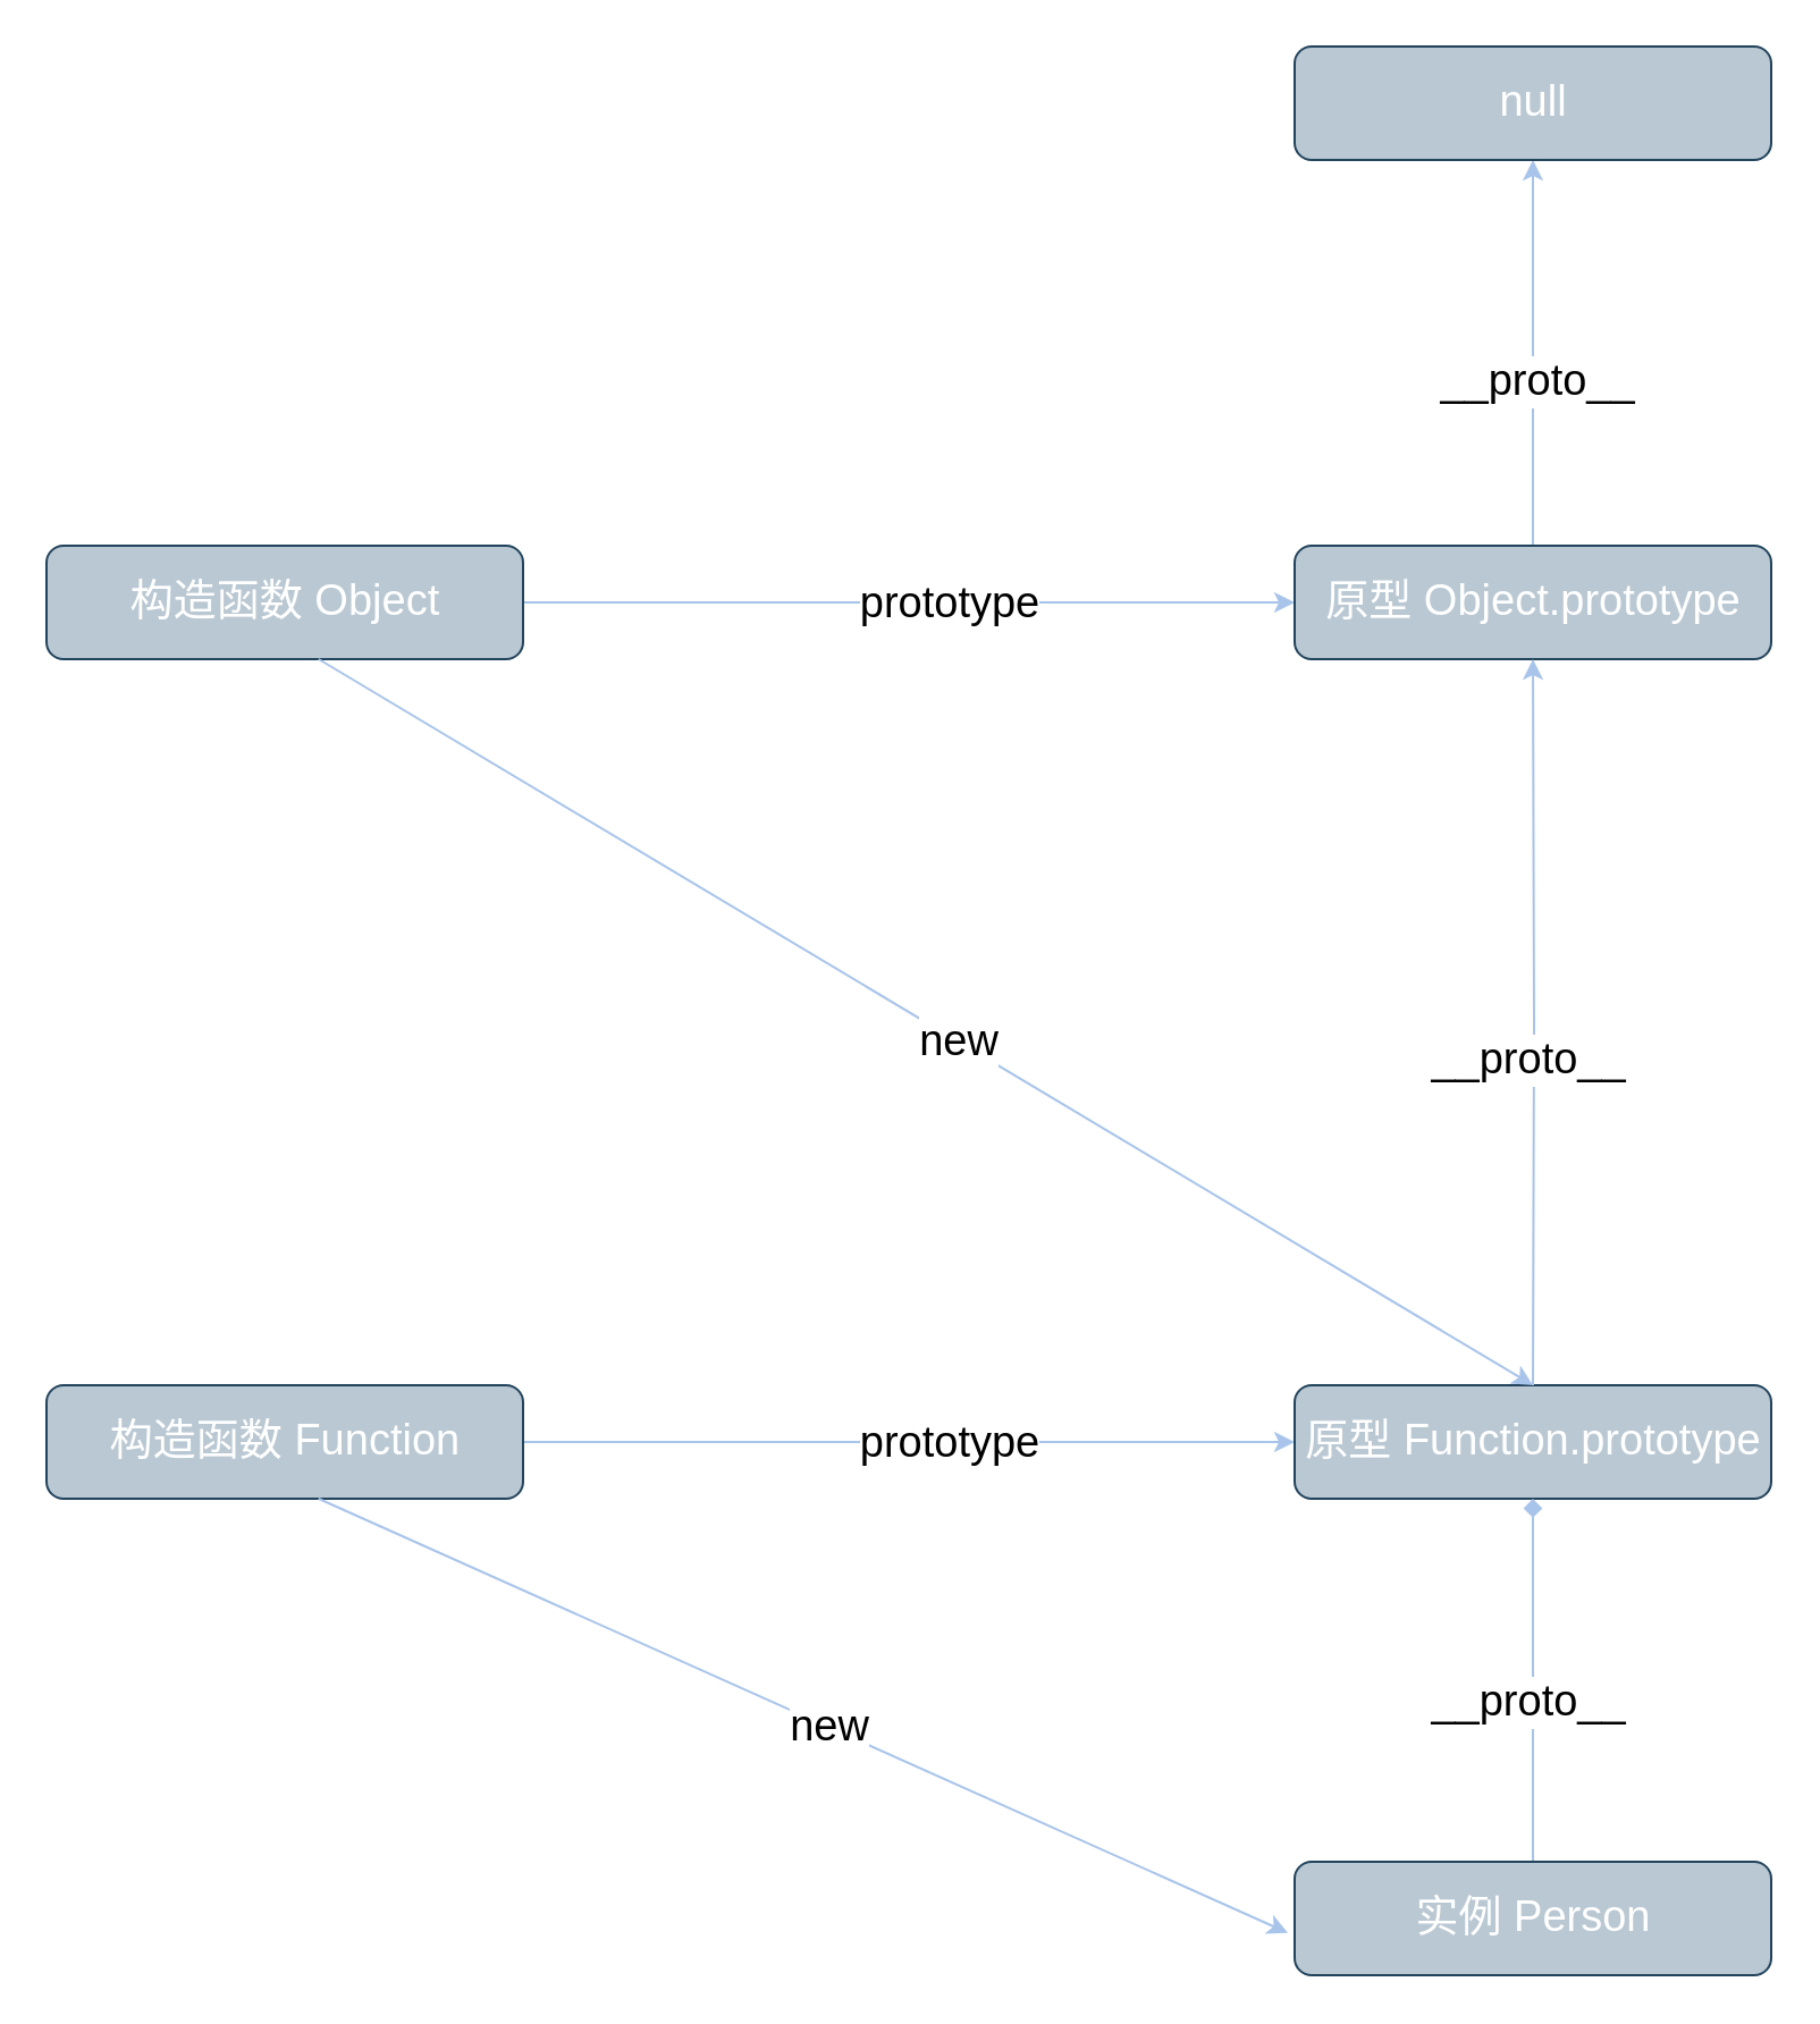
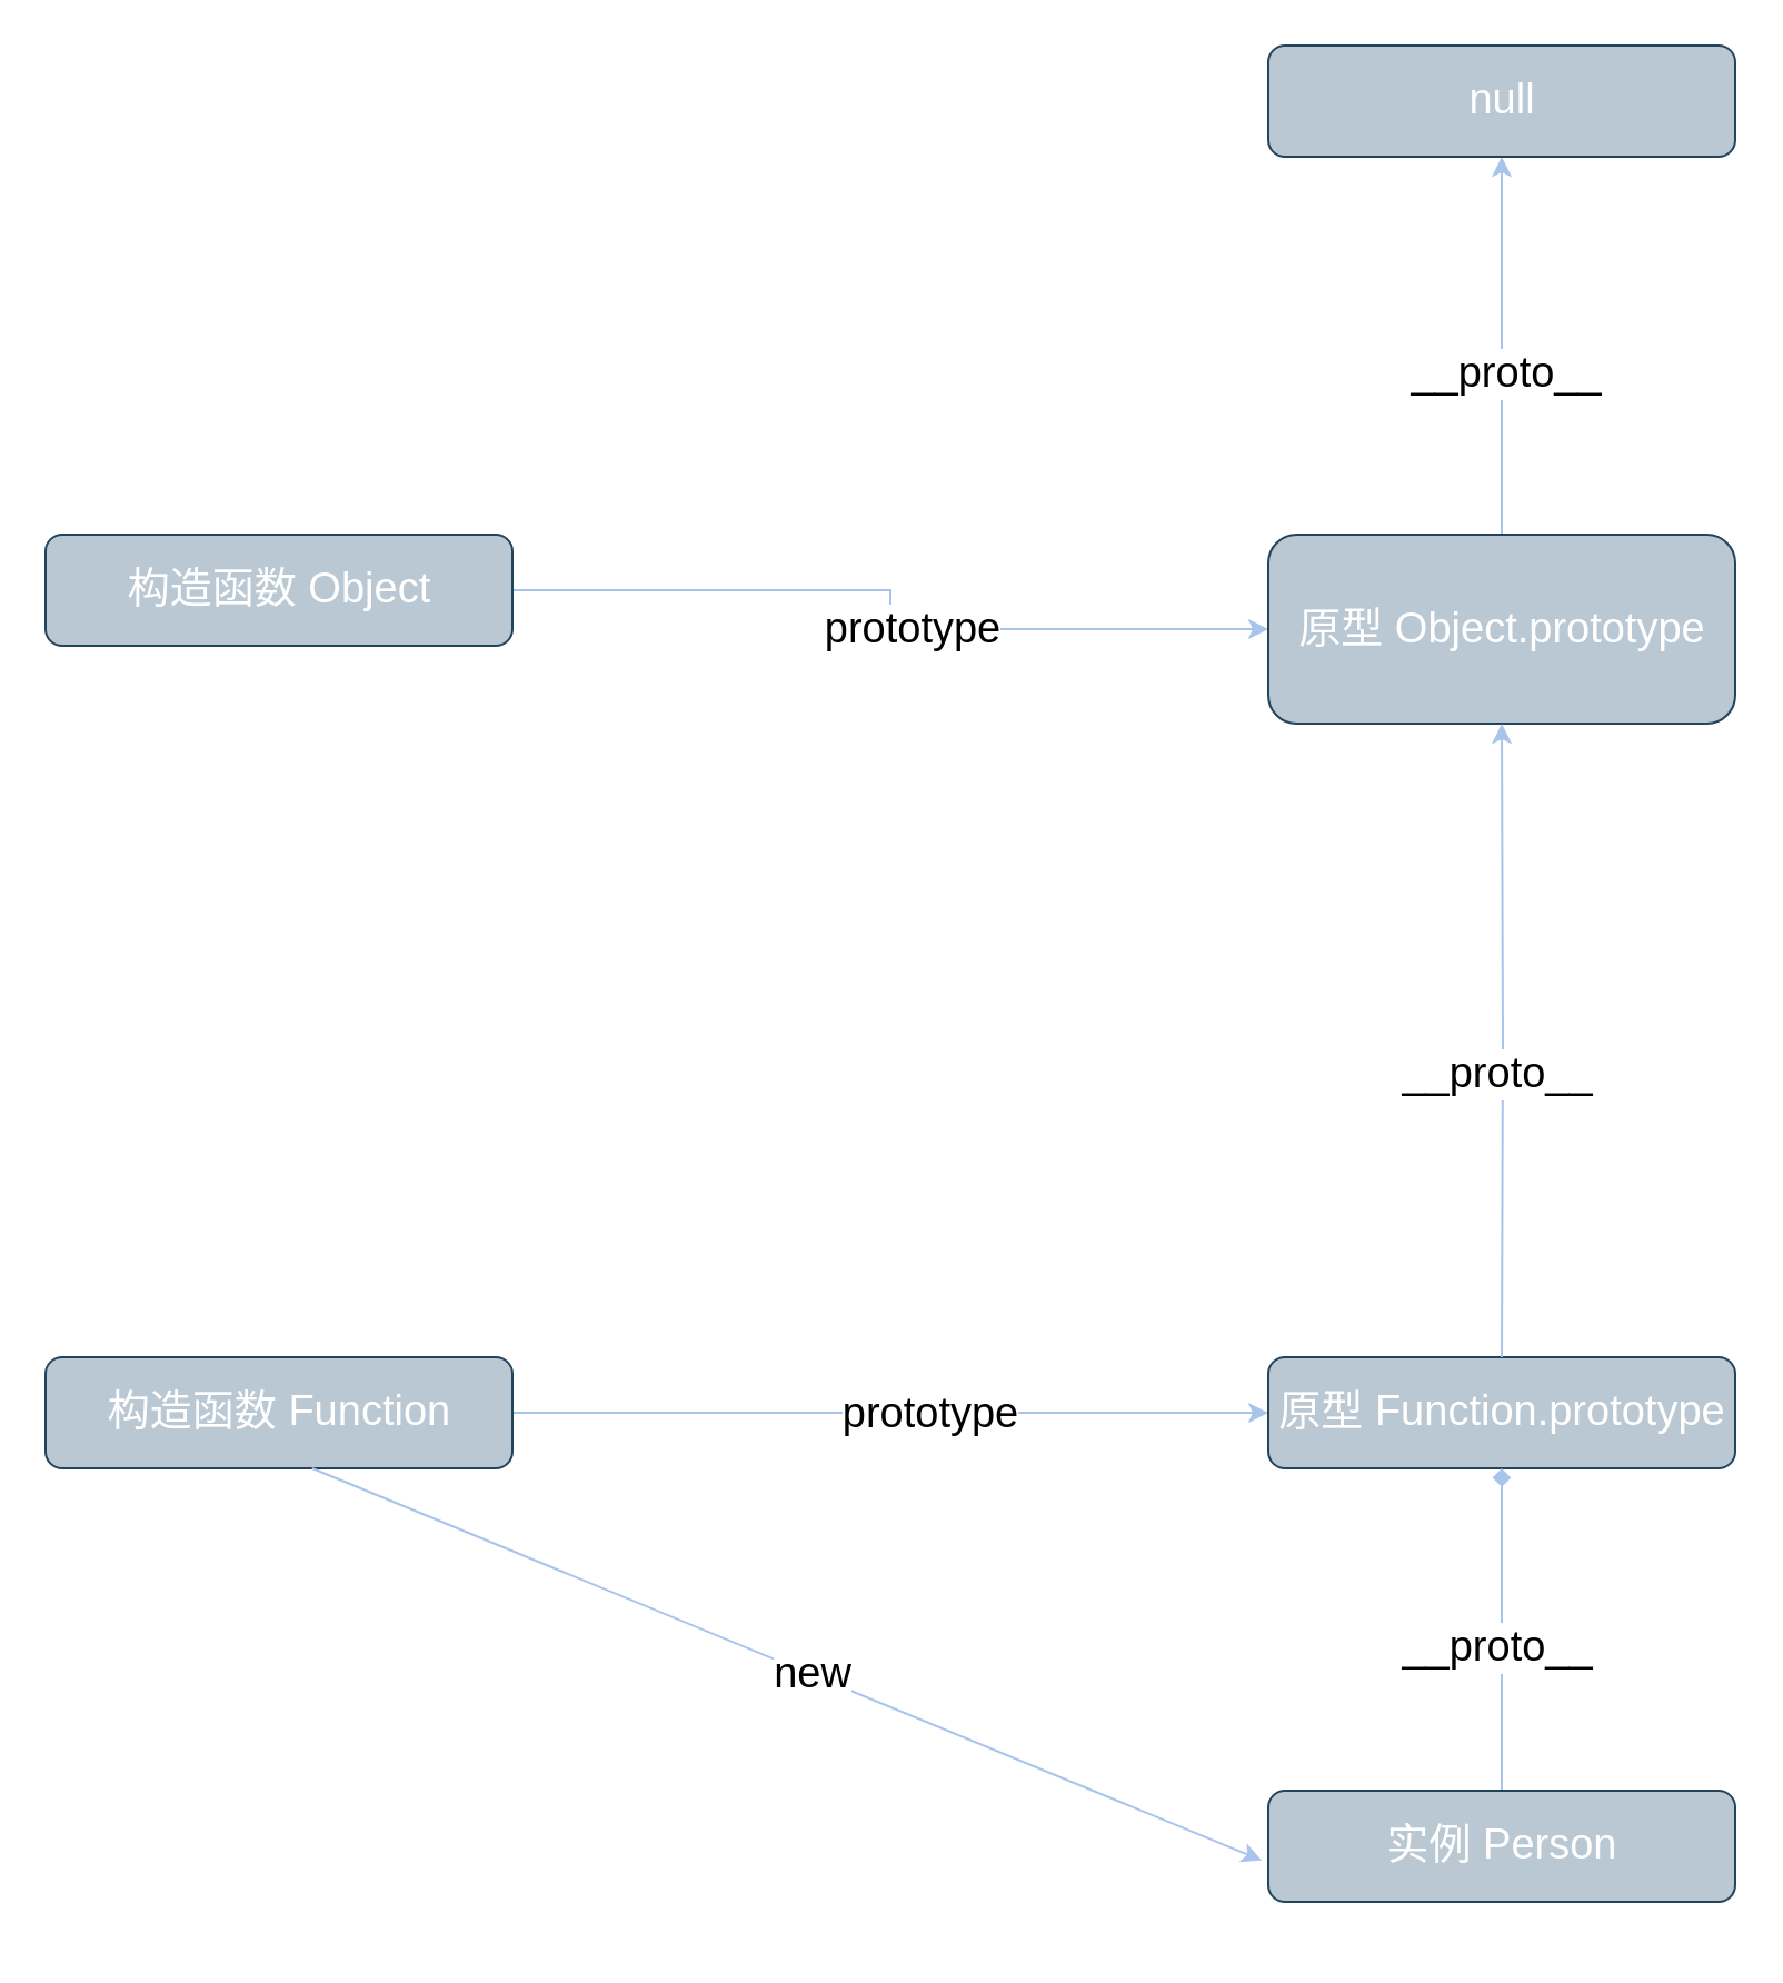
- <mxCell id="16" value="原型 Object.prototype" style="html=1;fontSize=19;rounded=1;glass=0;sketch=0;fillColor=#bac8d3;strokeColor=#23445d;labelBackgroundColor=none;labelBorderColor=none;fontColor=#FFFFFF;" parent="1" vertex="1"><mxGeometry x="570" y="240" width="210" height="50" as="geometry" /></mxCell>
+ <mxCell id="16" value="原型 Object.prototype" style="html=1;fontSize=19;rounded=1;glass=0;sketch=0;fillColor=#bac8d3;strokeColor=#23445d;labelBackgroundColor=none;labelBorderColor=none;fontColor=#FFFFFF;" parent="1" vertex="1"><mxGeometry x="570" y="240" width="210" height="85" as="geometry" /></mxCell>
- <mxCell id="19" value="" style="endArrow=classic;html=1;fontSize=19;fontColor=#000000;strokeColor=#A9C4EB;entryX=0.5;entryY=0;entryDx=0;entryDy=0;exitX=0.571;exitY=1;exitDx=0;exitDy=0;exitPerimeter=0;" parent="1" source="13" target="5" edge="1"><mxGeometry width="50" height="50" relative="1" as="geometry"><mxPoint x="250" y="640" as="sourcePoint" /><mxPoint x="567.06" y="481.35" as="targetPoint" /></mxGeometry></mxCell>
- <mxCell id="20" value="new" style="edgeLabel;html=1;align=center;verticalAlign=middle;resizable=0;points=[];fontSize=19;fontColor=#000000;" parent="19" vertex="1" connectable="0"><mxGeometry x="0.051" relative="1" as="geometry"><mxPoint as="offset" /></mxGeometry></mxCell>
- <mxCell id="8" value="实例 Person" style="html=1;fontSize=19;rounded=1;glass=0;sketch=0;fillColor=#bac8d3;strokeColor=#23445d;labelBackgroundColor=none;labelBorderColor=none;fontColor=#FFFFFF;" parent="1" vertex="1"><mxGeometry x="570" y="820" width="210" height="50" as="geometry" /></mxCell>
+ <mxCell id="8" value="实例 Person" style="html=1;fontSize=19;rounded=1;glass=0;sketch=0;fillColor=#bac8d3;strokeColor=#23445d;labelBackgroundColor=none;labelBorderColor=none;fontColor=#FFFFFF;" parent="1" vertex="1"><mxGeometry x="570" y="805" width="210" height="50" as="geometry" /></mxCell>
